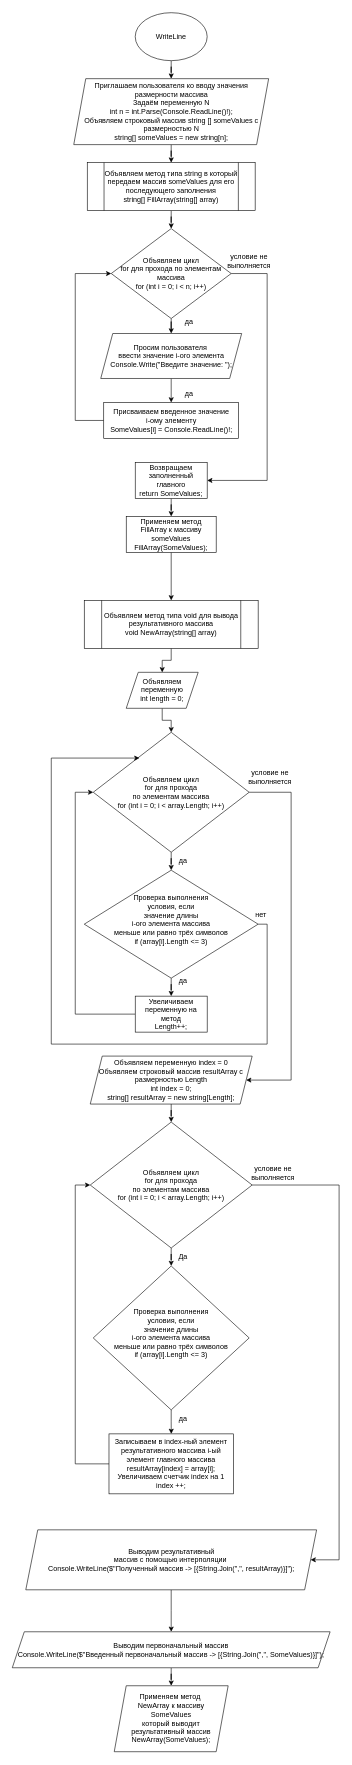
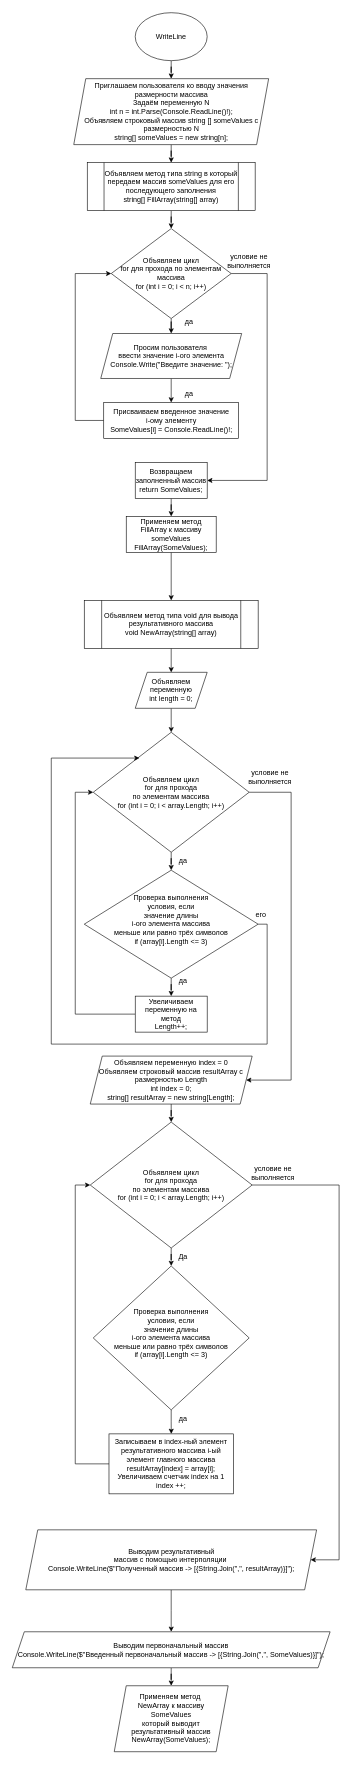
- <mxCell id="18" value="Возвращаем заполненный главного&lt;br&gt;return SomeValues;" style="whiteSpace=wrap;html=1;" parent="1" vertex="1"><mxGeometry x="225" y="770" width="120" height="60" as="geometry" /></mxCell>
+ <mxCell id="18" value="Возвращаем заполненный массив&lt;br&gt;return SomeValues;" style="whiteSpace=wrap;html=1;" parent="1" vertex="1"><mxGeometry x="225" y="770" width="120" height="60" as="geometry" /></mxCell>
- <mxCell id="23" value="Объявляем переменную &lt;br&gt;int length = 0;" style="shape=parallelogram;perimeter=parallelogramPerimeter;whiteSpace=wrap;html=1;fixedSize=1;" parent="1" vertex="1"><mxGeometry x="210" y="1120" width="120" height="60" as="geometry" /></mxCell>
+ <mxCell id="23" value="Объявляем переменную &lt;br&gt;int length = 0;" style="shape=parallelogram;perimeter=parallelogramPerimeter;whiteSpace=wrap;html=1;fixedSize=1;" parent="1" vertex="1"><mxGeometry x="225" y="1120" width="120" height="60" as="geometry" /></mxCell>
- <mxCell id="34" value="нет" style="text;html=1;strokeColor=none;fillColor=none;align=center;verticalAlign=middle;whiteSpace=wrap;rounded=0;" vertex="1" parent="1"><mxGeometry x="405" y="1510" width="60" height="30" as="geometry" /></mxCell>
+ <mxCell id="34" value="его" style="text;html=1;strokeColor=none;fillColor=none;align=center;verticalAlign=middle;whiteSpace=wrap;rounded=0;" vertex="1" parent="1"><mxGeometry x="405" y="1510" width="60" height="30" as="geometry" /></mxCell>
